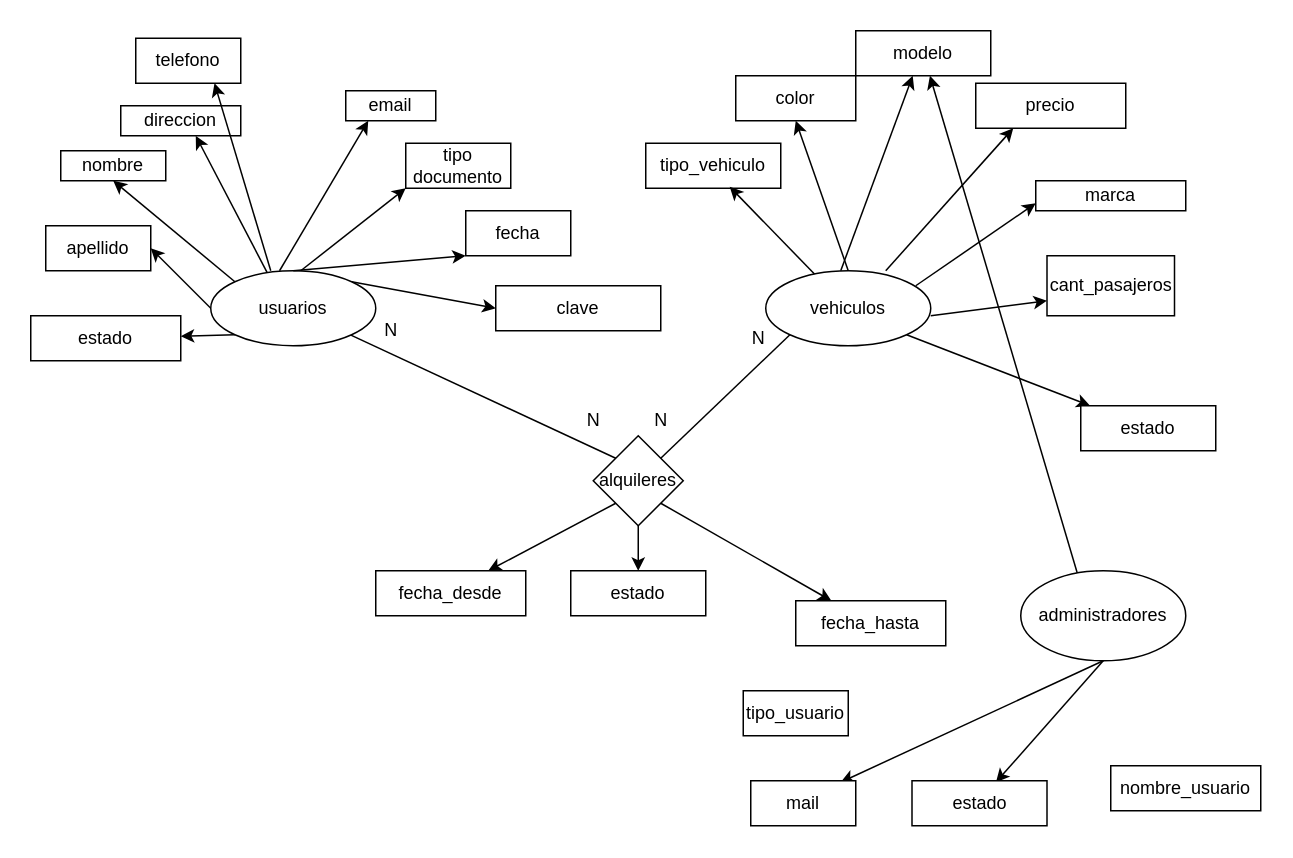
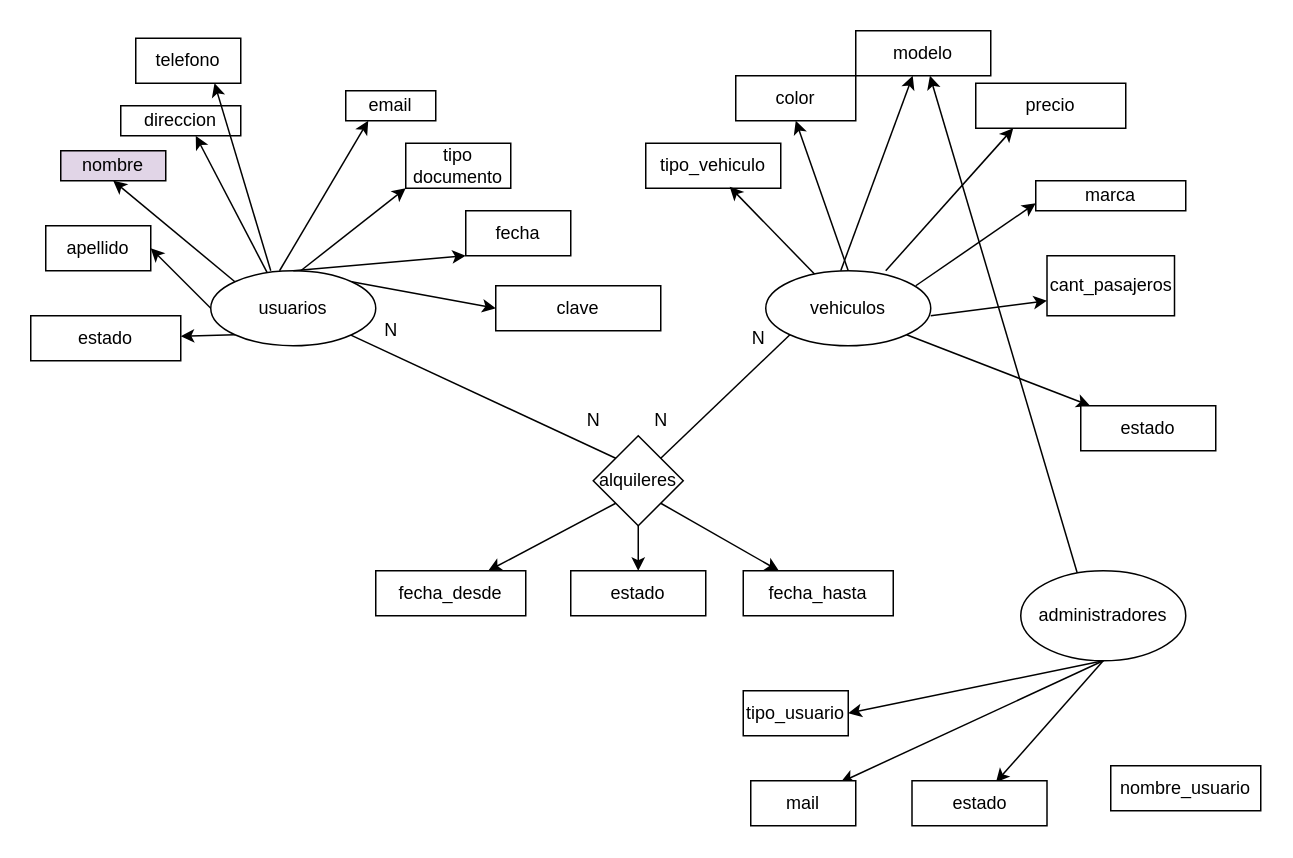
- <mxCell id="11" value="nombre" style="rounded=0;whiteSpace=wrap;html=1;" parent="1" vertex="1"><mxGeometry x="40" y="100" width="70" height="20" as="geometry" /></mxCell>
+ <mxCell id="11" value="nombre" style="rounded=0;whiteSpace=wrap;html=1;fillColor=#e1d5e7;" parent="1" vertex="1"><mxGeometry x="40" y="100" width="70" height="20" as="geometry" /></mxCell>
- <mxCell id="54" value="fecha_hasta" style="rounded=0;whiteSpace=wrap;html=1;" parent="1" vertex="1"><mxGeometry x="530" y="400" width="100" height="30" as="geometry" /></mxCell>
+ <mxCell id="54" value="fecha_hasta" style="rounded=0;whiteSpace=wrap;html=1;" parent="1" vertex="1"><mxGeometry x="495" y="380" width="100" height="30" as="geometry" /></mxCell>
+ <mxCell id="37" style="edgeStyle=none;html=1;exitX=0.5;exitY=1;exitDx=0;exitDy=0;entryX=1;entryY=0.5;entryDx=0;entryDy=0;" parent="1" source="38" target="51" edge="1"><mxGeometry relative="1" as="geometry" /></mxCell>
